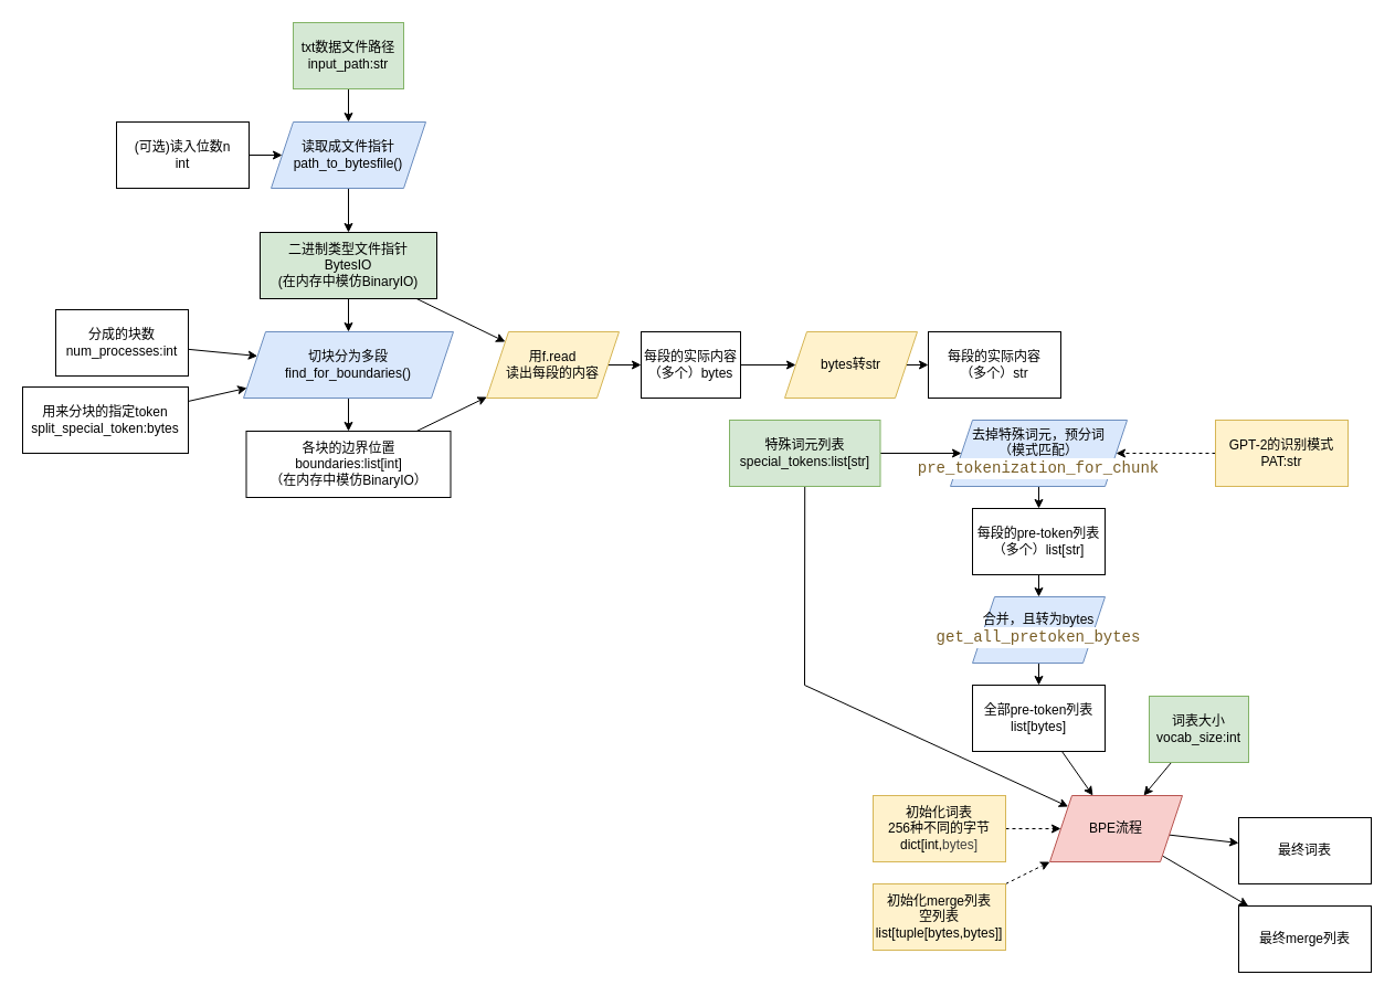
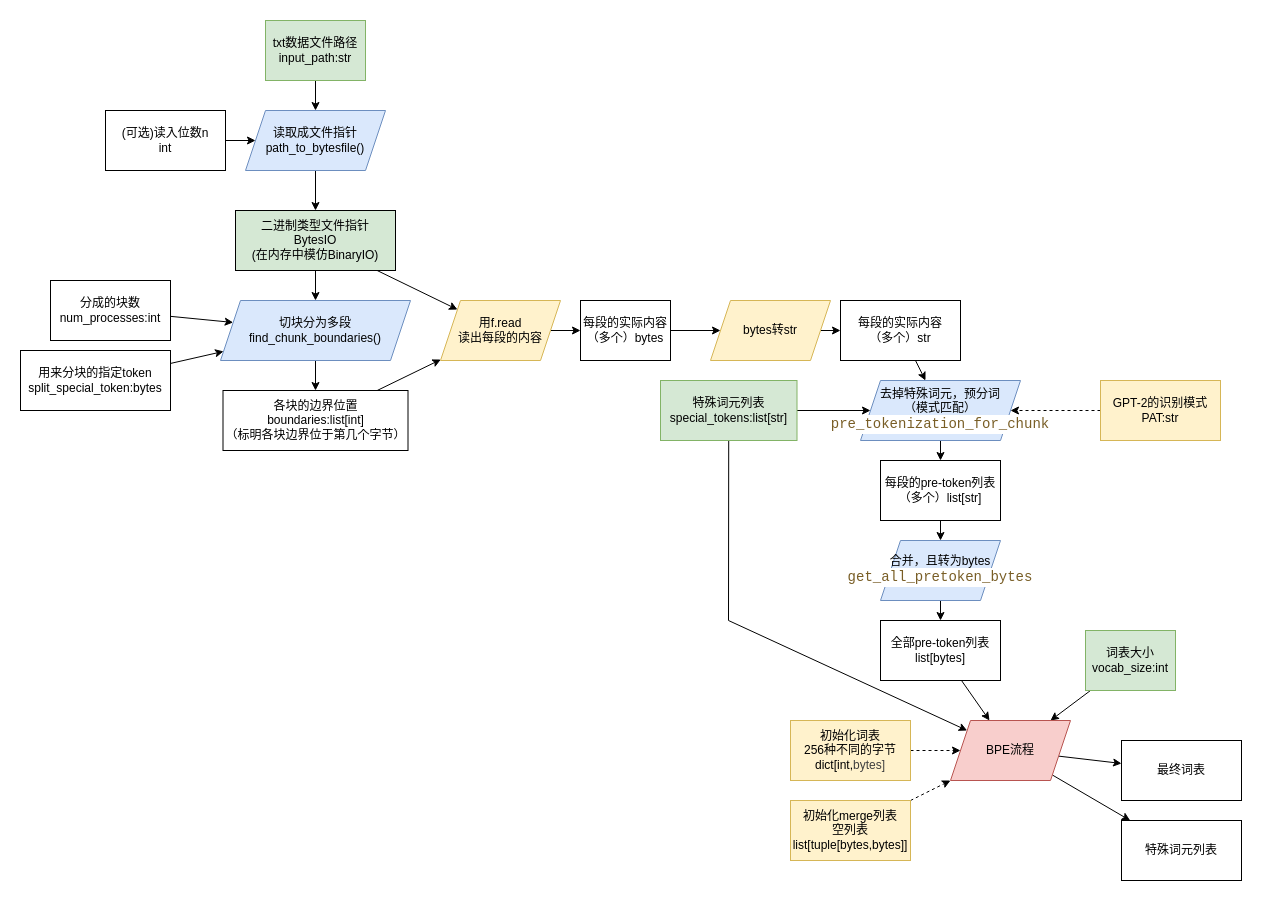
- <mxCell id="15" value="切块分为多段&lt;div&gt;find_for_boundaries()&lt;/div&gt;" style="shape=parallelogram;perimeter=parallelogramPerimeter;whiteSpace=wrap;html=1;fixedSize=1;fillColor=#dae8fc;strokeColor=#6c8ebf;" parent="1" vertex="1"><mxGeometry x="220" y="300" width="190" height="60" as="geometry" /></mxCell>
+ <mxCell id="15" value="切块分为多段&lt;div&gt;find_chunk_boundaries()&lt;/div&gt;" style="shape=parallelogram;perimeter=parallelogramPerimeter;whiteSpace=wrap;html=1;fixedSize=1;fillColor=#dae8fc;strokeColor=#6c8ebf;" parent="1" vertex="1"><mxGeometry x="220" y="300" width="190" height="60" as="geometry" /></mxCell>
+ <mxCell id="32" style="edgeStyle=none;html=1;" parent="1" source="33" target="35" edge="1"><mxGeometry relative="1" as="geometry" /></mxCell>
- <mxCell id="23" value="各块的边界位置&lt;div&gt;boundaries:list[int]&lt;/div&gt;&lt;div&gt;（在内存中模仿BinaryIO）&lt;/div&gt;" style="rounded=0;whiteSpace=wrap;html=1;" parent="1" vertex="1"><mxGeometry x="222.5" y="390" width="185" height="60" as="geometry" /></mxCell>
+ <mxCell id="23" value="各块的边界位置&lt;div&gt;boundaries:list[int]&lt;/div&gt;&lt;div&gt;（标明各块边界位于第几个字节）&lt;/div&gt;" style="rounded=0;whiteSpace=wrap;html=1;" parent="1" vertex="1"><mxGeometry x="222.5" y="390" width="185" height="60" as="geometry" /></mxCell>
- <mxCell id="5" value="词表大小&lt;div&gt;vocab_size:int&lt;/div&gt;" style="rounded=0;whiteSpace=wrap;html=1;fillColor=#d5e8d4;strokeColor=#82b366;" parent="1" vertex="1"><mxGeometry x="1040" y="630" width="90" height="60" as="geometry" /></mxCell>
+ <mxCell id="5" value="词表大小&lt;div&gt;vocab_size:int&lt;/div&gt;" style="rounded=0;whiteSpace=wrap;html=1;fillColor=#d5e8d4;strokeColor=#82b366;" parent="1" vertex="1"><mxGeometry x="1085" y="630" width="90" height="60" as="geometry" /></mxCell>
- <mxCell id="46" value="最终merge列表" style="rounded=0;whiteSpace=wrap;html=1;" parent="1" vertex="1"><mxGeometry x="1121" y="820" width="120" height="60" as="geometry" /></mxCell>
+ <mxCell id="46" value="特殊词元列表" style="rounded=0;whiteSpace=wrap;html=1;" parent="1" vertex="1"><mxGeometry x="1121" y="820" width="120" height="60" as="geometry" /></mxCell>
